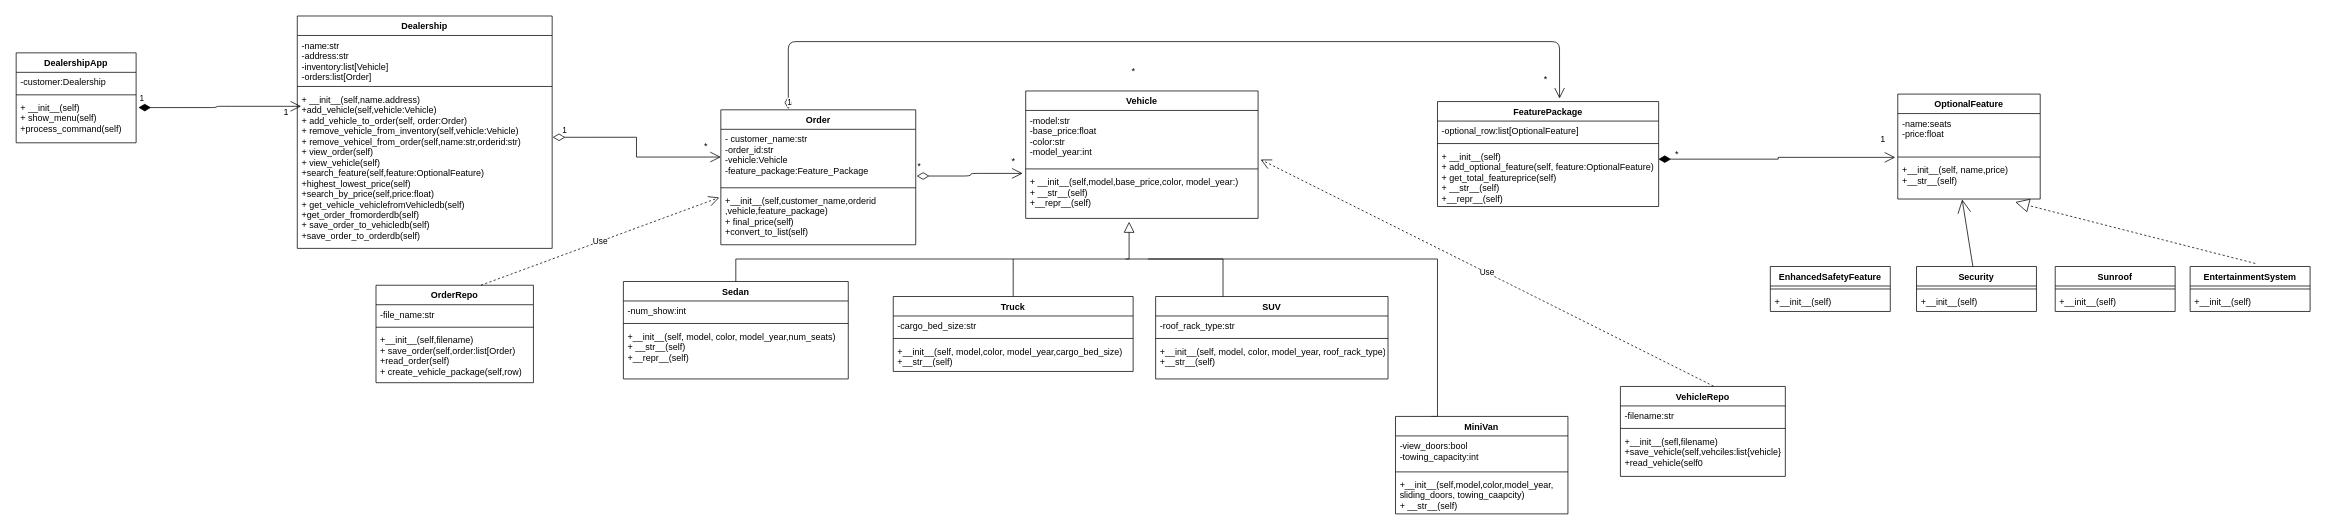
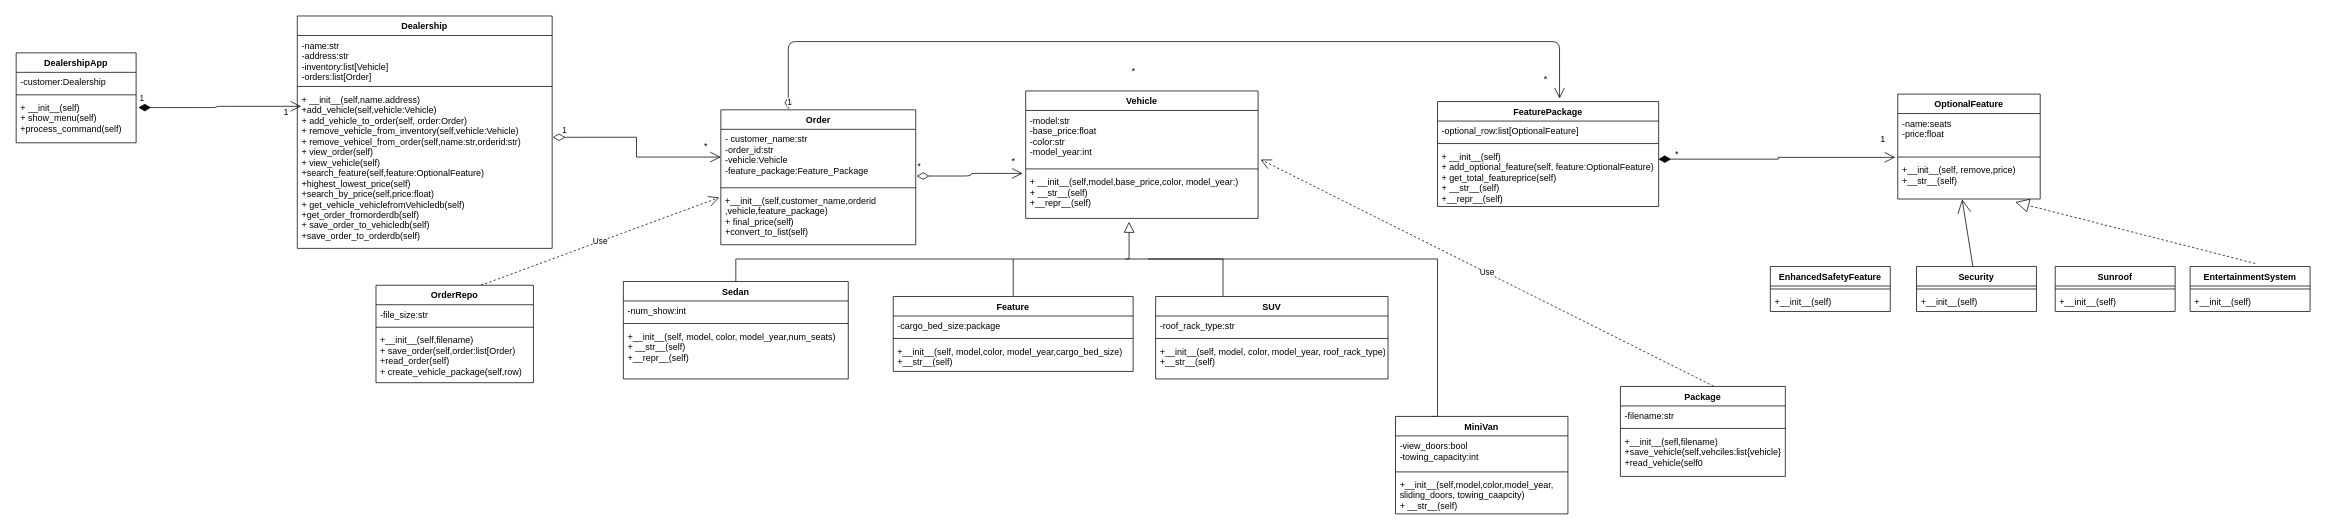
- <mxCell id="5" value="+__init__(self, name,price)&#10;+__str__(self)" style="text;strokeColor=none;fillColor=none;align=left;verticalAlign=top;spacingLeft=4;spacingRight=4;overflow=hidden;rotatable=0;points=[[0,0.5],[1,0.5]];portConstraint=eastwest;" parent="2" vertex="1"><mxGeometry y="88" width="190" height="52" as="geometry" /></mxCell>
+ <mxCell id="5" value="+__init__(self, remove,price)&#10;+__str__(self)" style="text;strokeColor=none;fillColor=none;align=left;verticalAlign=top;spacingLeft=4;spacingRight=4;overflow=hidden;rotatable=0;points=[[0,0.5],[1,0.5]];portConstraint=eastwest;" parent="2" vertex="1"><mxGeometry y="88" width="190" height="52" as="geometry" /></mxCell>
- <mxCell id="30" value="Truck" style="swimlane;fontStyle=1;align=center;verticalAlign=top;childLayout=stackLayout;horizontal=1;startSize=26;horizontalStack=0;resizeParent=1;resizeParentMax=0;resizeLast=0;collapsible=1;marginBottom=0;" parent="1" vertex="1"><mxGeometry x="1190" y="395" width="320" height="100" as="geometry" /></mxCell>
+ <mxCell id="30" value="Feature" style="swimlane;fontStyle=1;align=center;verticalAlign=top;childLayout=stackLayout;horizontal=1;startSize=26;horizontalStack=0;resizeParent=1;resizeParentMax=0;resizeLast=0;collapsible=1;marginBottom=0;" parent="1" vertex="1"><mxGeometry x="1190" y="395" width="320" height="100" as="geometry" /></mxCell>
- <mxCell id="46" value="-file_name:str" style="text;strokeColor=none;fillColor=none;align=left;verticalAlign=top;spacingLeft=4;spacingRight=4;overflow=hidden;rotatable=0;points=[[0,0.5],[1,0.5]];portConstraint=eastwest;" parent="44" vertex="1"><mxGeometry y="26" width="210" height="26" as="geometry" /></mxCell>
+ <mxCell id="46" value="-file_size:str" style="text;strokeColor=none;fillColor=none;align=left;verticalAlign=top;spacingLeft=4;spacingRight=4;overflow=hidden;rotatable=0;points=[[0,0.5],[1,0.5]];portConstraint=eastwest;" parent="44" vertex="1"><mxGeometry y="26" width="210" height="26" as="geometry" /></mxCell>
- <mxCell id="31" value="-cargo_bed_size:str" style="text;strokeColor=none;fillColor=none;align=left;verticalAlign=top;spacingLeft=4;spacingRight=4;overflow=hidden;rotatable=0;points=[[0,0.5],[1,0.5]];portConstraint=eastwest;" parent="30" vertex="1"><mxGeometry y="26" width="320" height="26" as="geometry" /></mxCell>
+ <mxCell id="31" value="-cargo_bed_size:package" style="text;strokeColor=none;fillColor=none;align=left;verticalAlign=top;spacingLeft=4;spacingRight=4;overflow=hidden;rotatable=0;points=[[0,0.5],[1,0.5]];portConstraint=eastwest;" parent="30" vertex="1"><mxGeometry y="26" width="320" height="26" as="geometry" /></mxCell>
- <mxCell id="60" value="VehicleRepo" style="swimlane;fontStyle=1;align=center;verticalAlign=top;childLayout=stackLayout;horizontal=1;startSize=26;horizontalStack=0;resizeParent=1;resizeParentMax=0;resizeLast=0;collapsible=1;marginBottom=0;" parent="1" vertex="1"><mxGeometry x="2160" y="515" width="220" height="120" as="geometry" /></mxCell>
+ <mxCell id="60" value="Package" style="swimlane;fontStyle=1;align=center;verticalAlign=top;childLayout=stackLayout;horizontal=1;startSize=26;horizontalStack=0;resizeParent=1;resizeParentMax=0;resizeLast=0;collapsible=1;marginBottom=0;" parent="1" vertex="1"><mxGeometry x="2160" y="515" width="220" height="120" as="geometry" /></mxCell>
